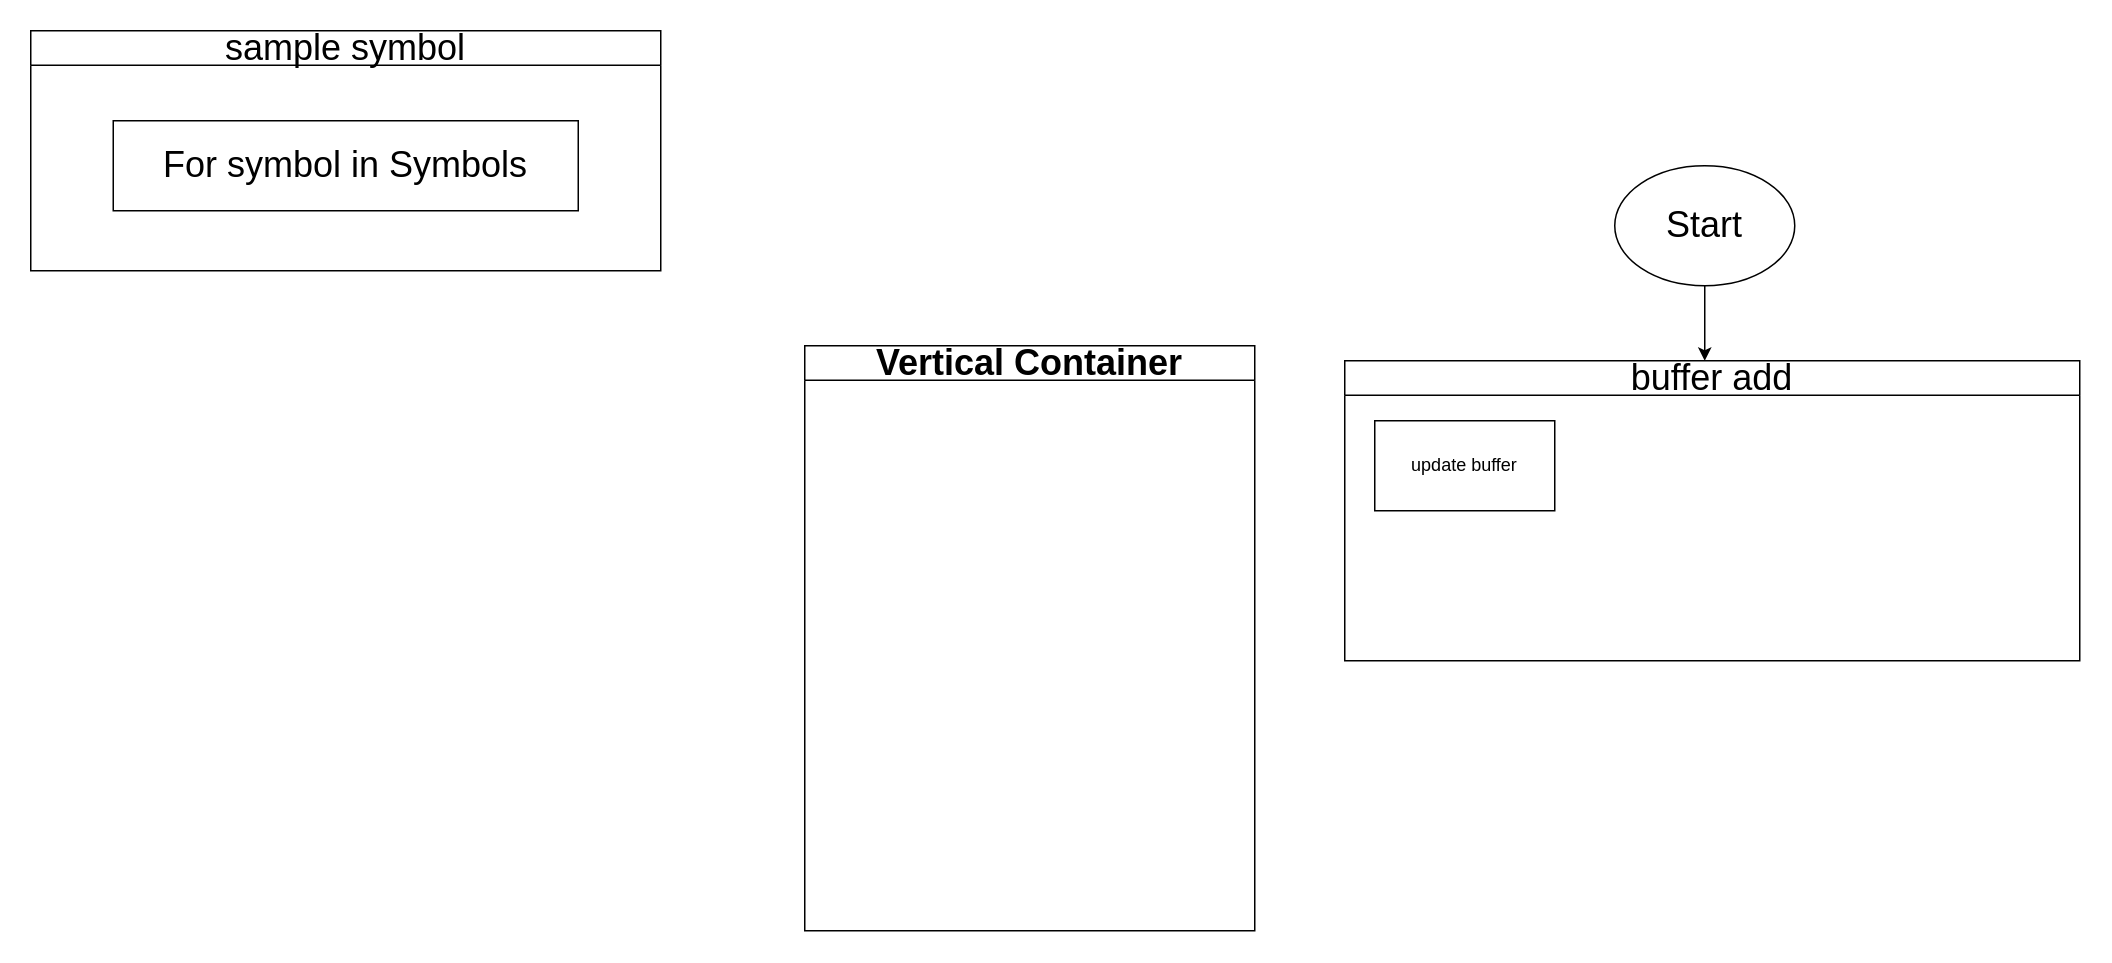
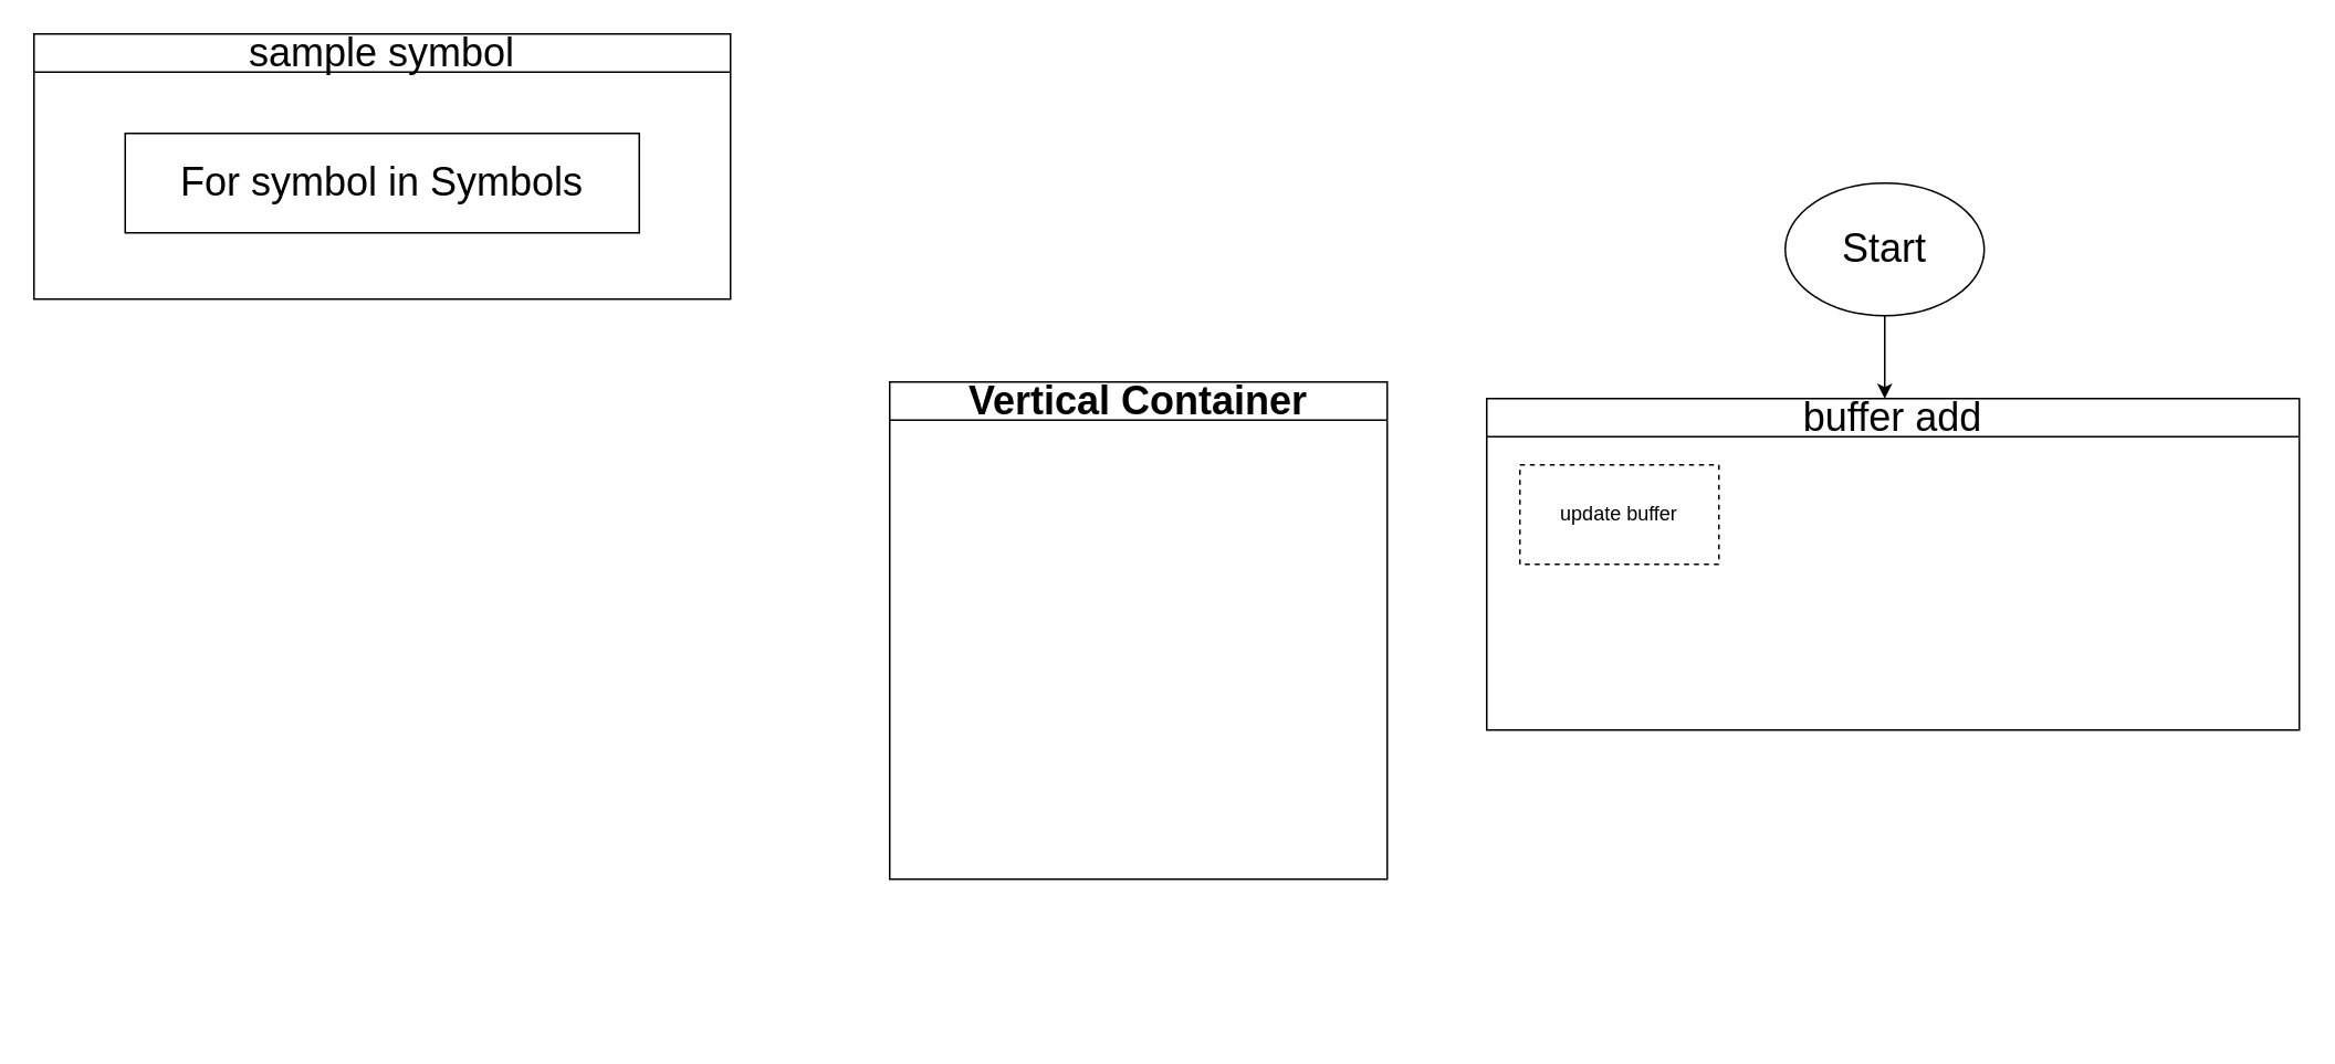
- <mxCell id="8" value="update buffer" style="rounded=0;whiteSpace=wrap;html=1;" vertex="1" parent="7"><mxGeometry x="20" y="40" width="120" height="60" as="geometry" /></mxCell>
+ <mxCell id="8" value="update buffer" style="rounded=0;whiteSpace=wrap;html=1;dashed=1;" vertex="1" parent="7"><mxGeometry x="20" y="40" width="120" height="60" as="geometry" /></mxCell>
- <mxCell id="4" value="Vertical Container" style="swimlane;whiteSpace=wrap;html=1;fontSize=24;" vertex="1" parent="1"><mxGeometry x="536" y="230" width="300" height="390" as="geometry" /></mxCell>
+ <mxCell id="4" value="Vertical Container" style="swimlane;whiteSpace=wrap;html=1;fontSize=24;" vertex="1" parent="1"><mxGeometry x="536" y="230" width="300" height="300" as="geometry" /></mxCell>
